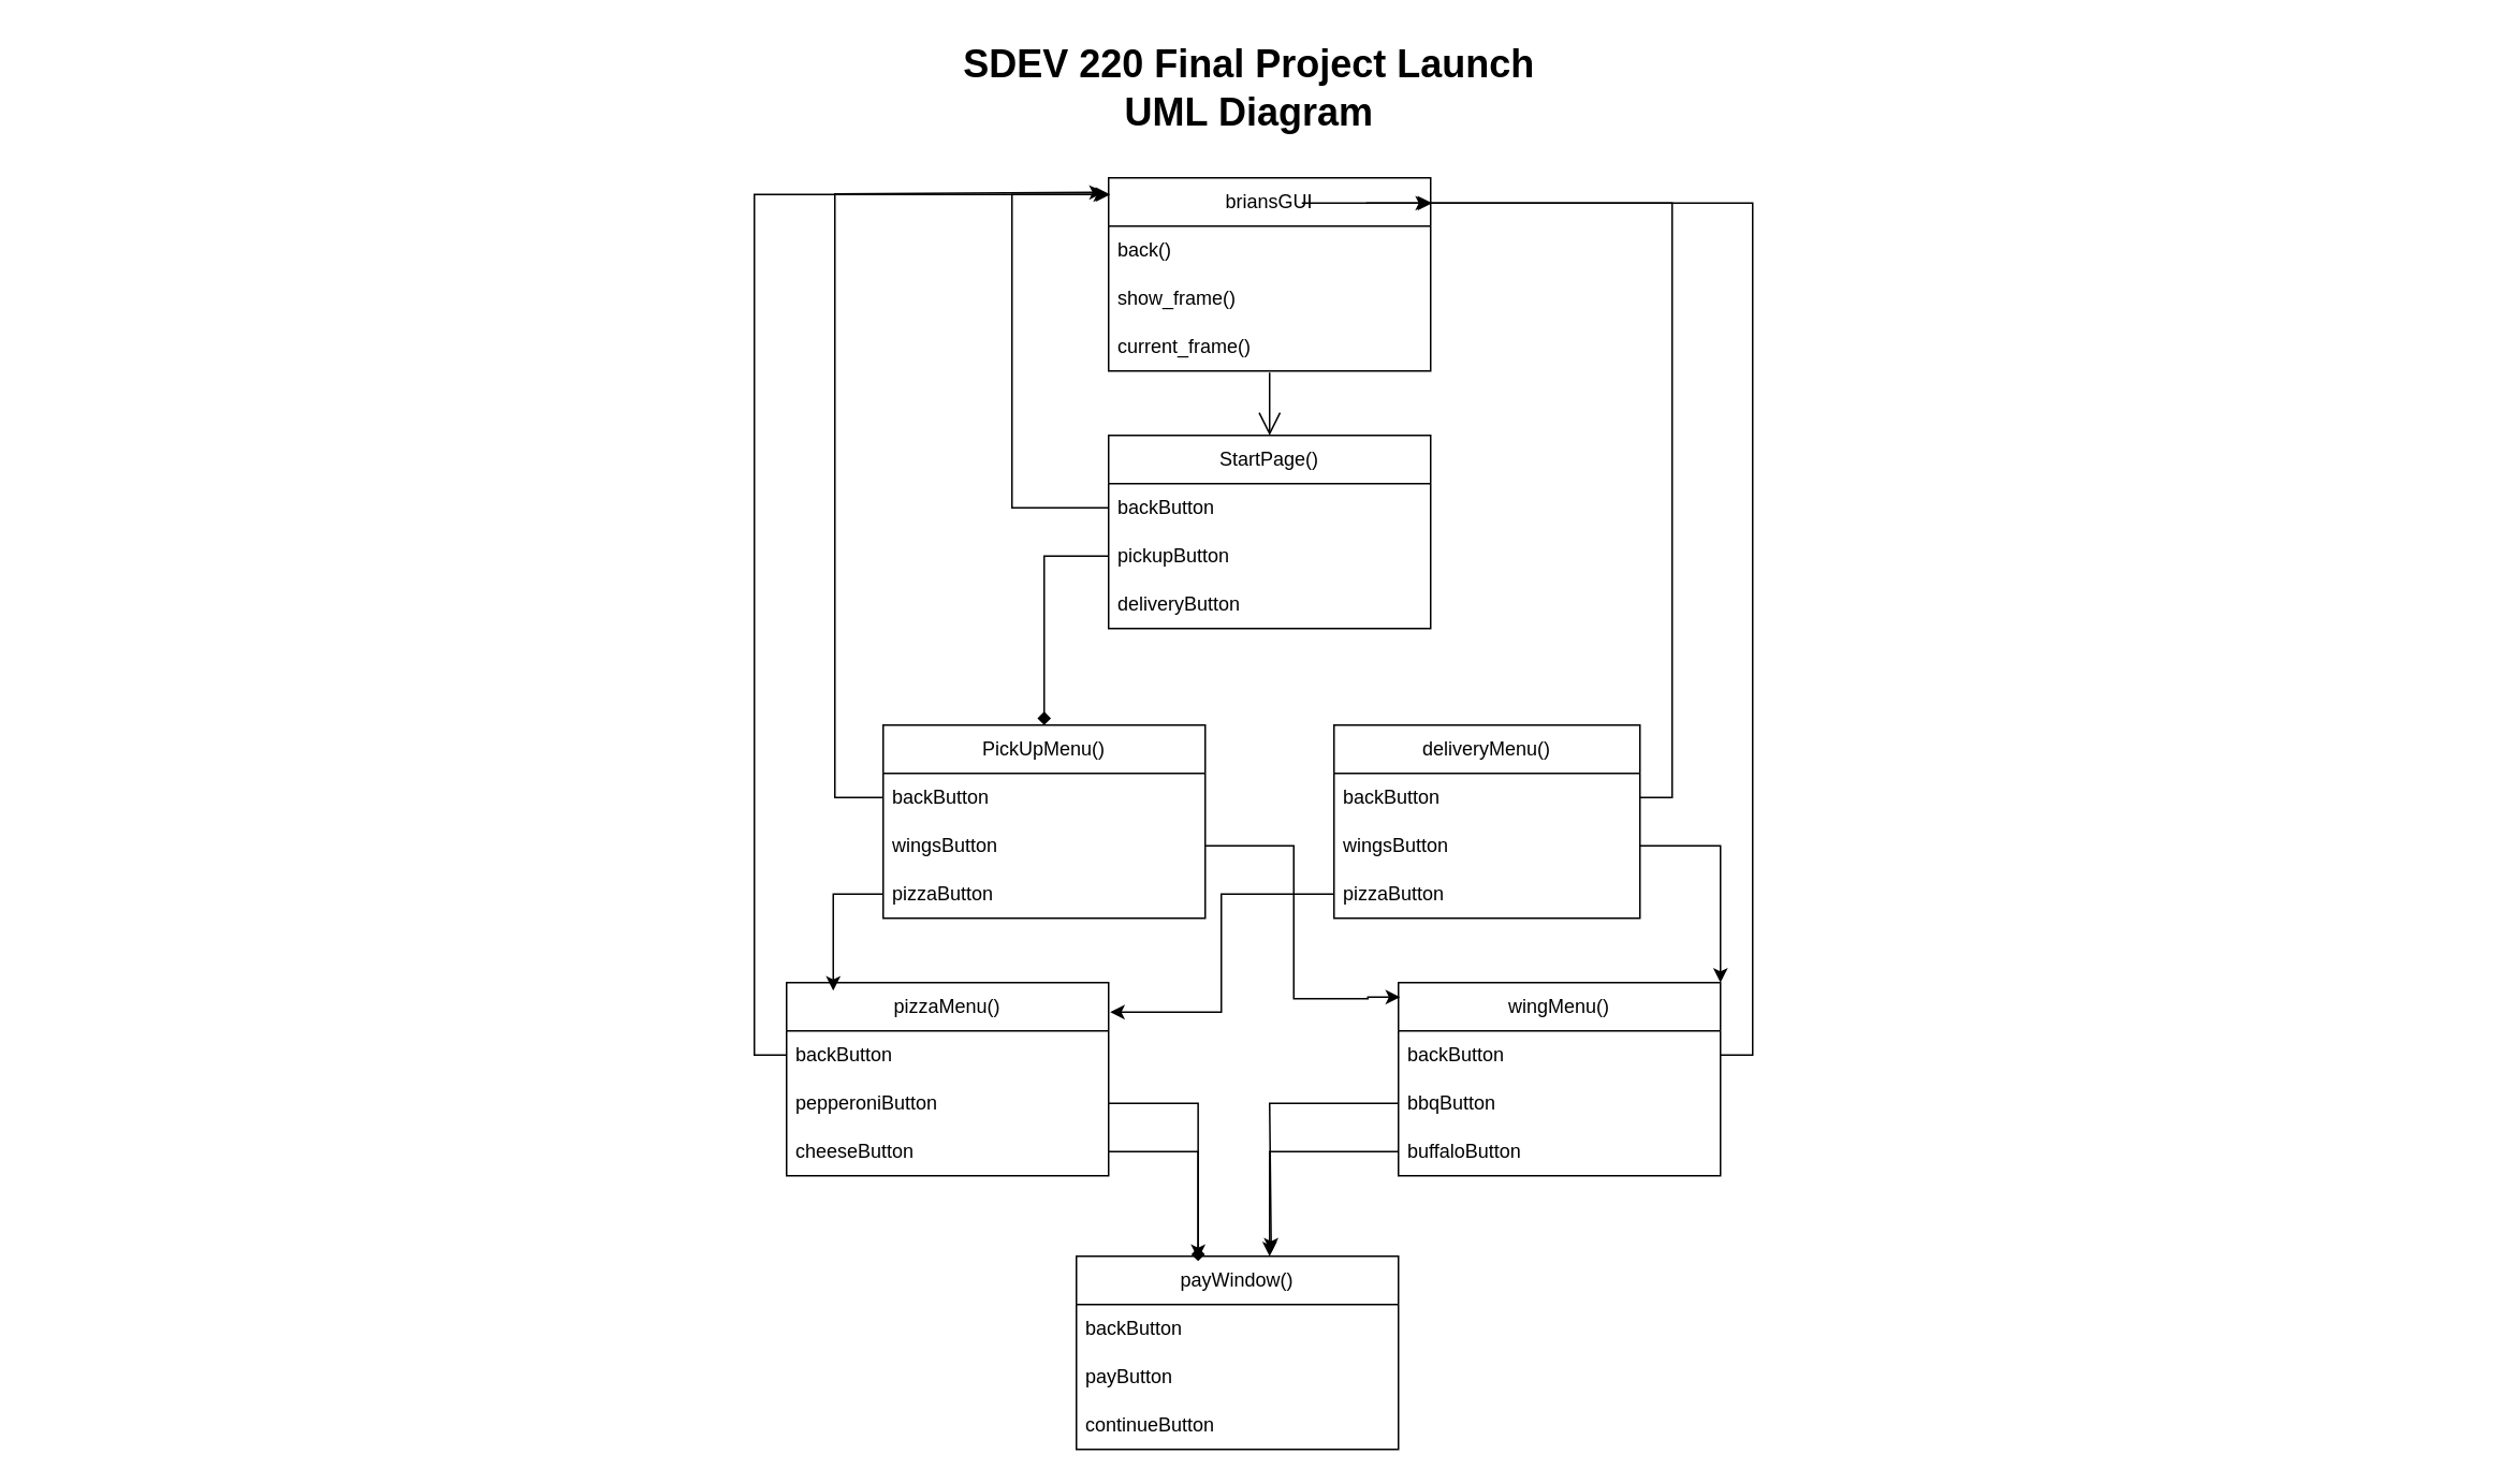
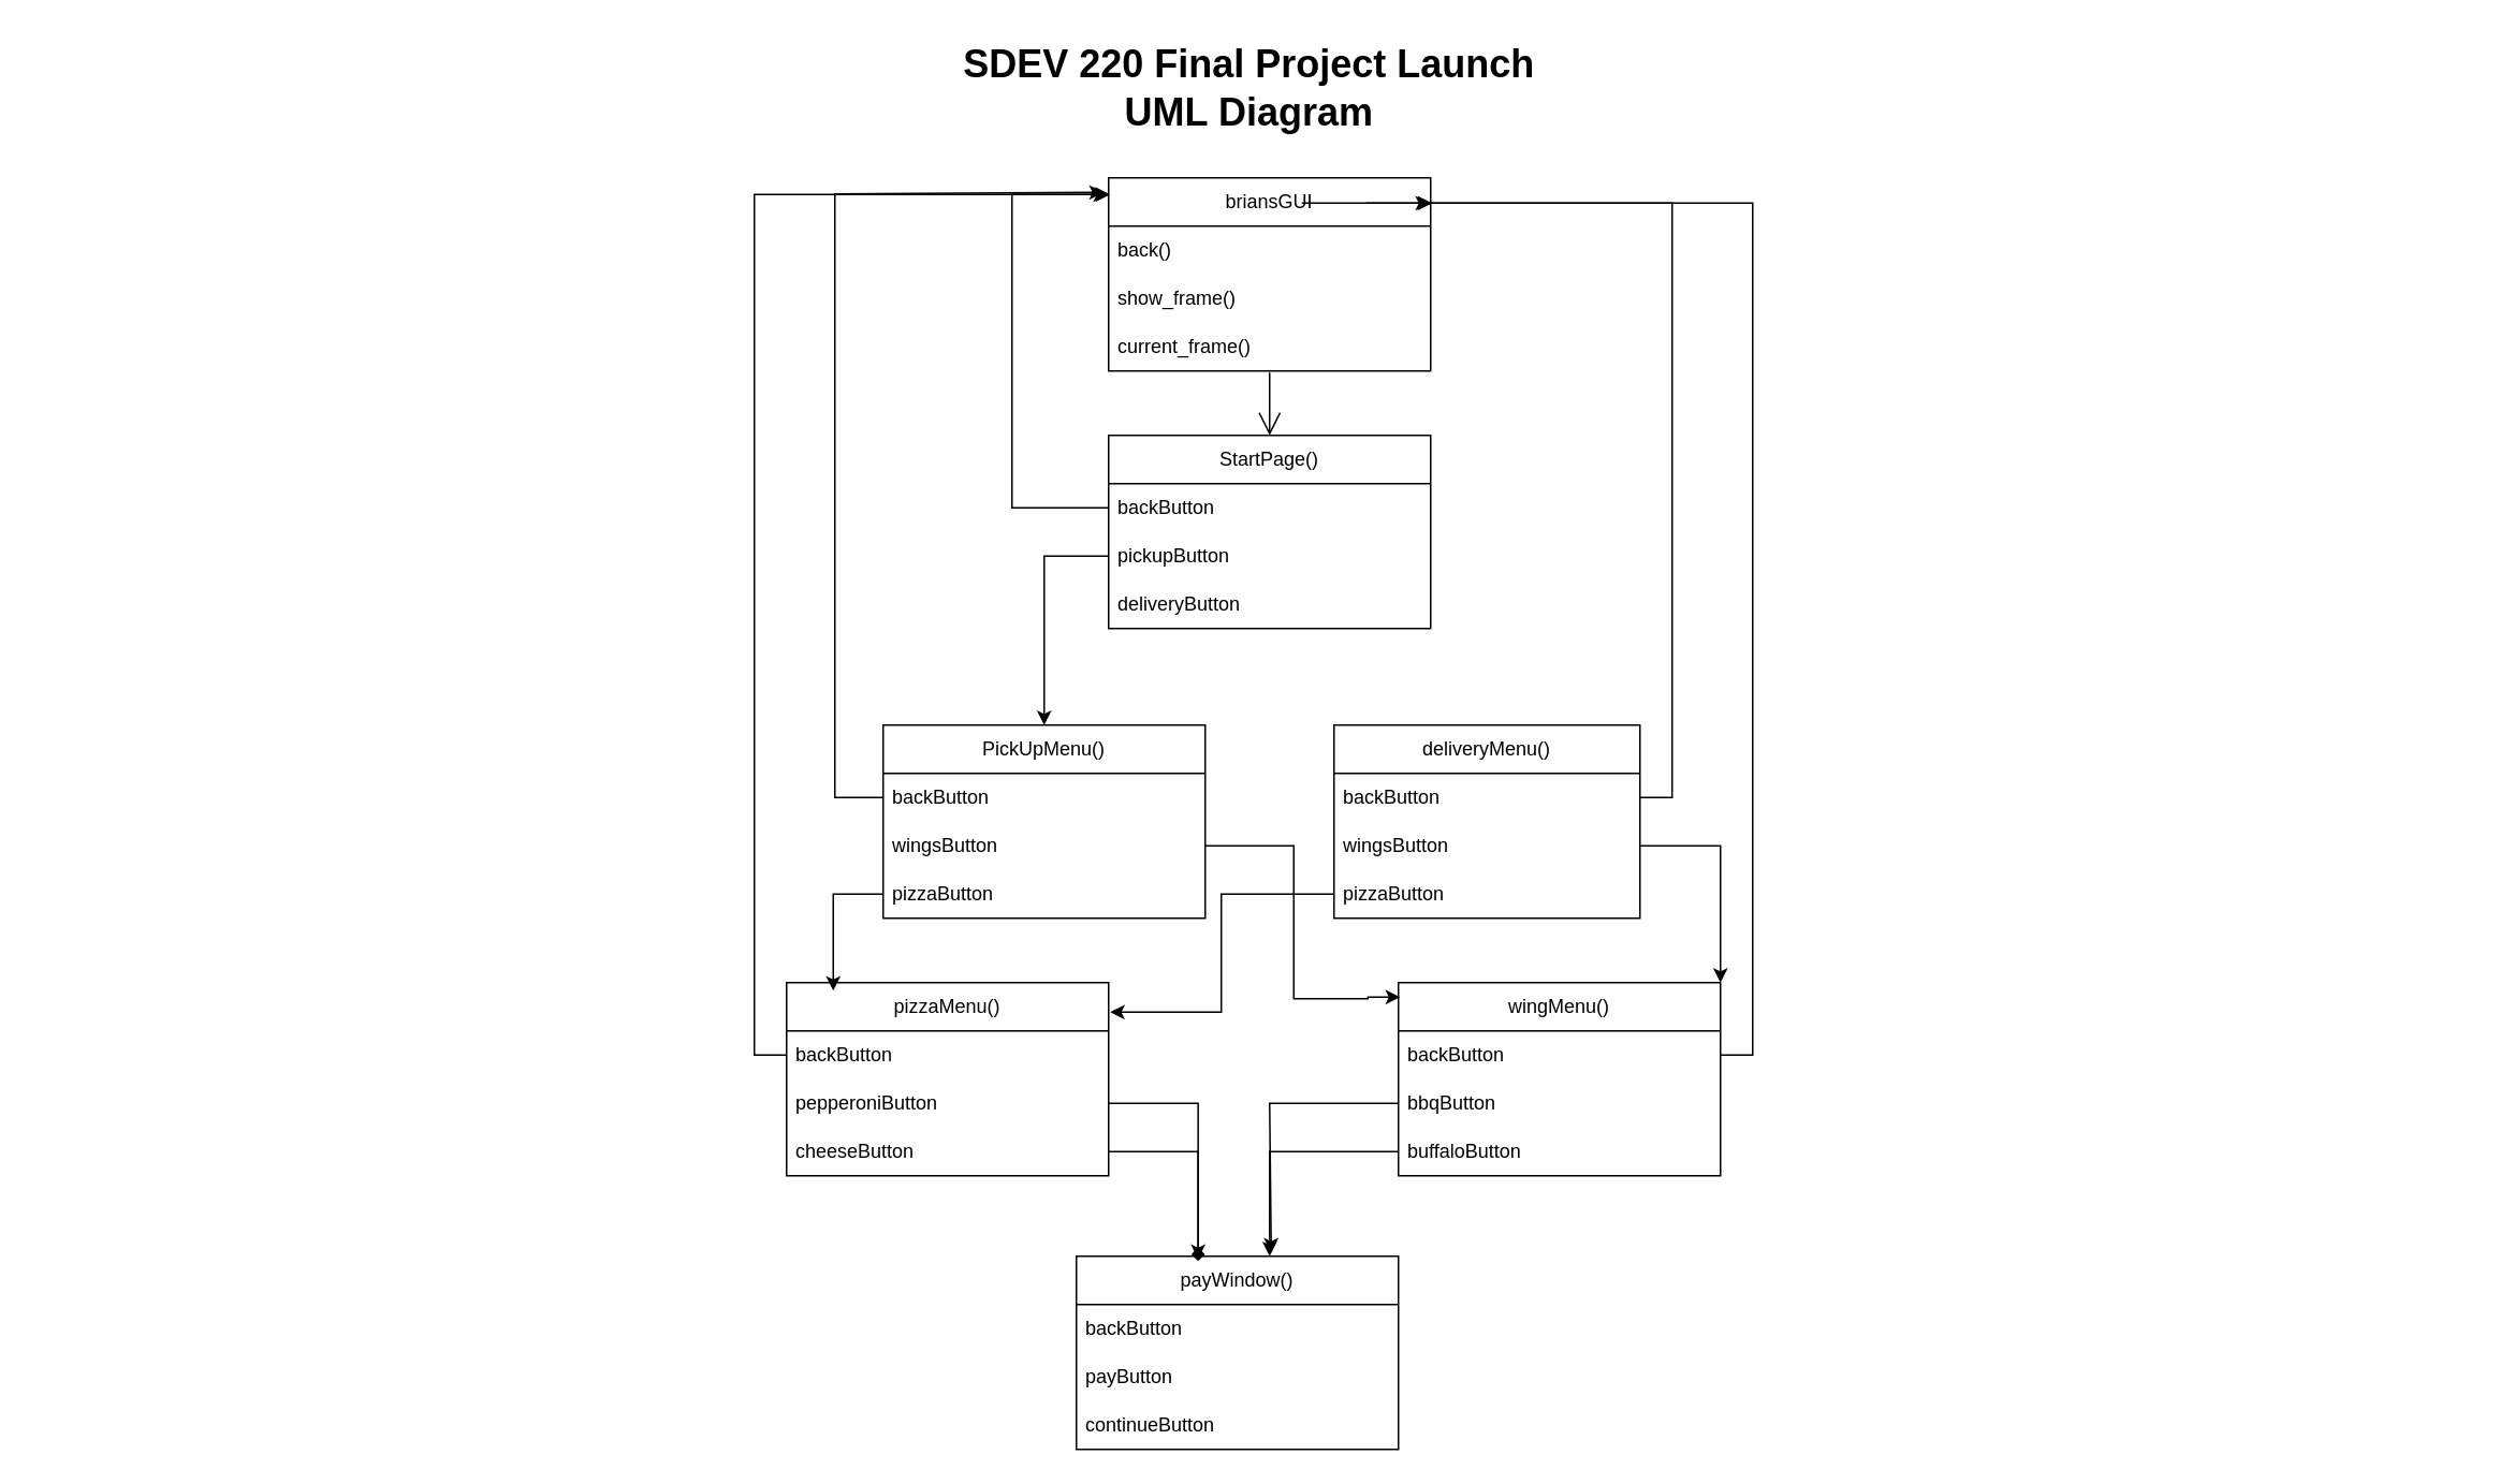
- <mxCell id="21" style="edgeStyle=orthogonalEdgeStyle;rounded=0;orthogonalLoop=1;jettySize=auto;html=1;exitX=0;exitY=0.5;exitDx=0;exitDy=0;entryX=0.5;entryY=0;entryDx=0;entryDy=0;endArrow=diamond;" edge="1" parent="1" source="6" target="8"><mxGeometry relative="1" as="geometry" /></mxCell>
+ <mxCell id="21" style="edgeStyle=orthogonalEdgeStyle;rounded=0;orthogonalLoop=1;jettySize=auto;html=1;exitX=0;exitY=0.5;exitDx=0;exitDy=0;entryX=0.5;entryY=0;entryDx=0;entryDy=0;" edge="1" parent="1" source="6" target="8"><mxGeometry relative="1" as="geometry" /></mxCell>
